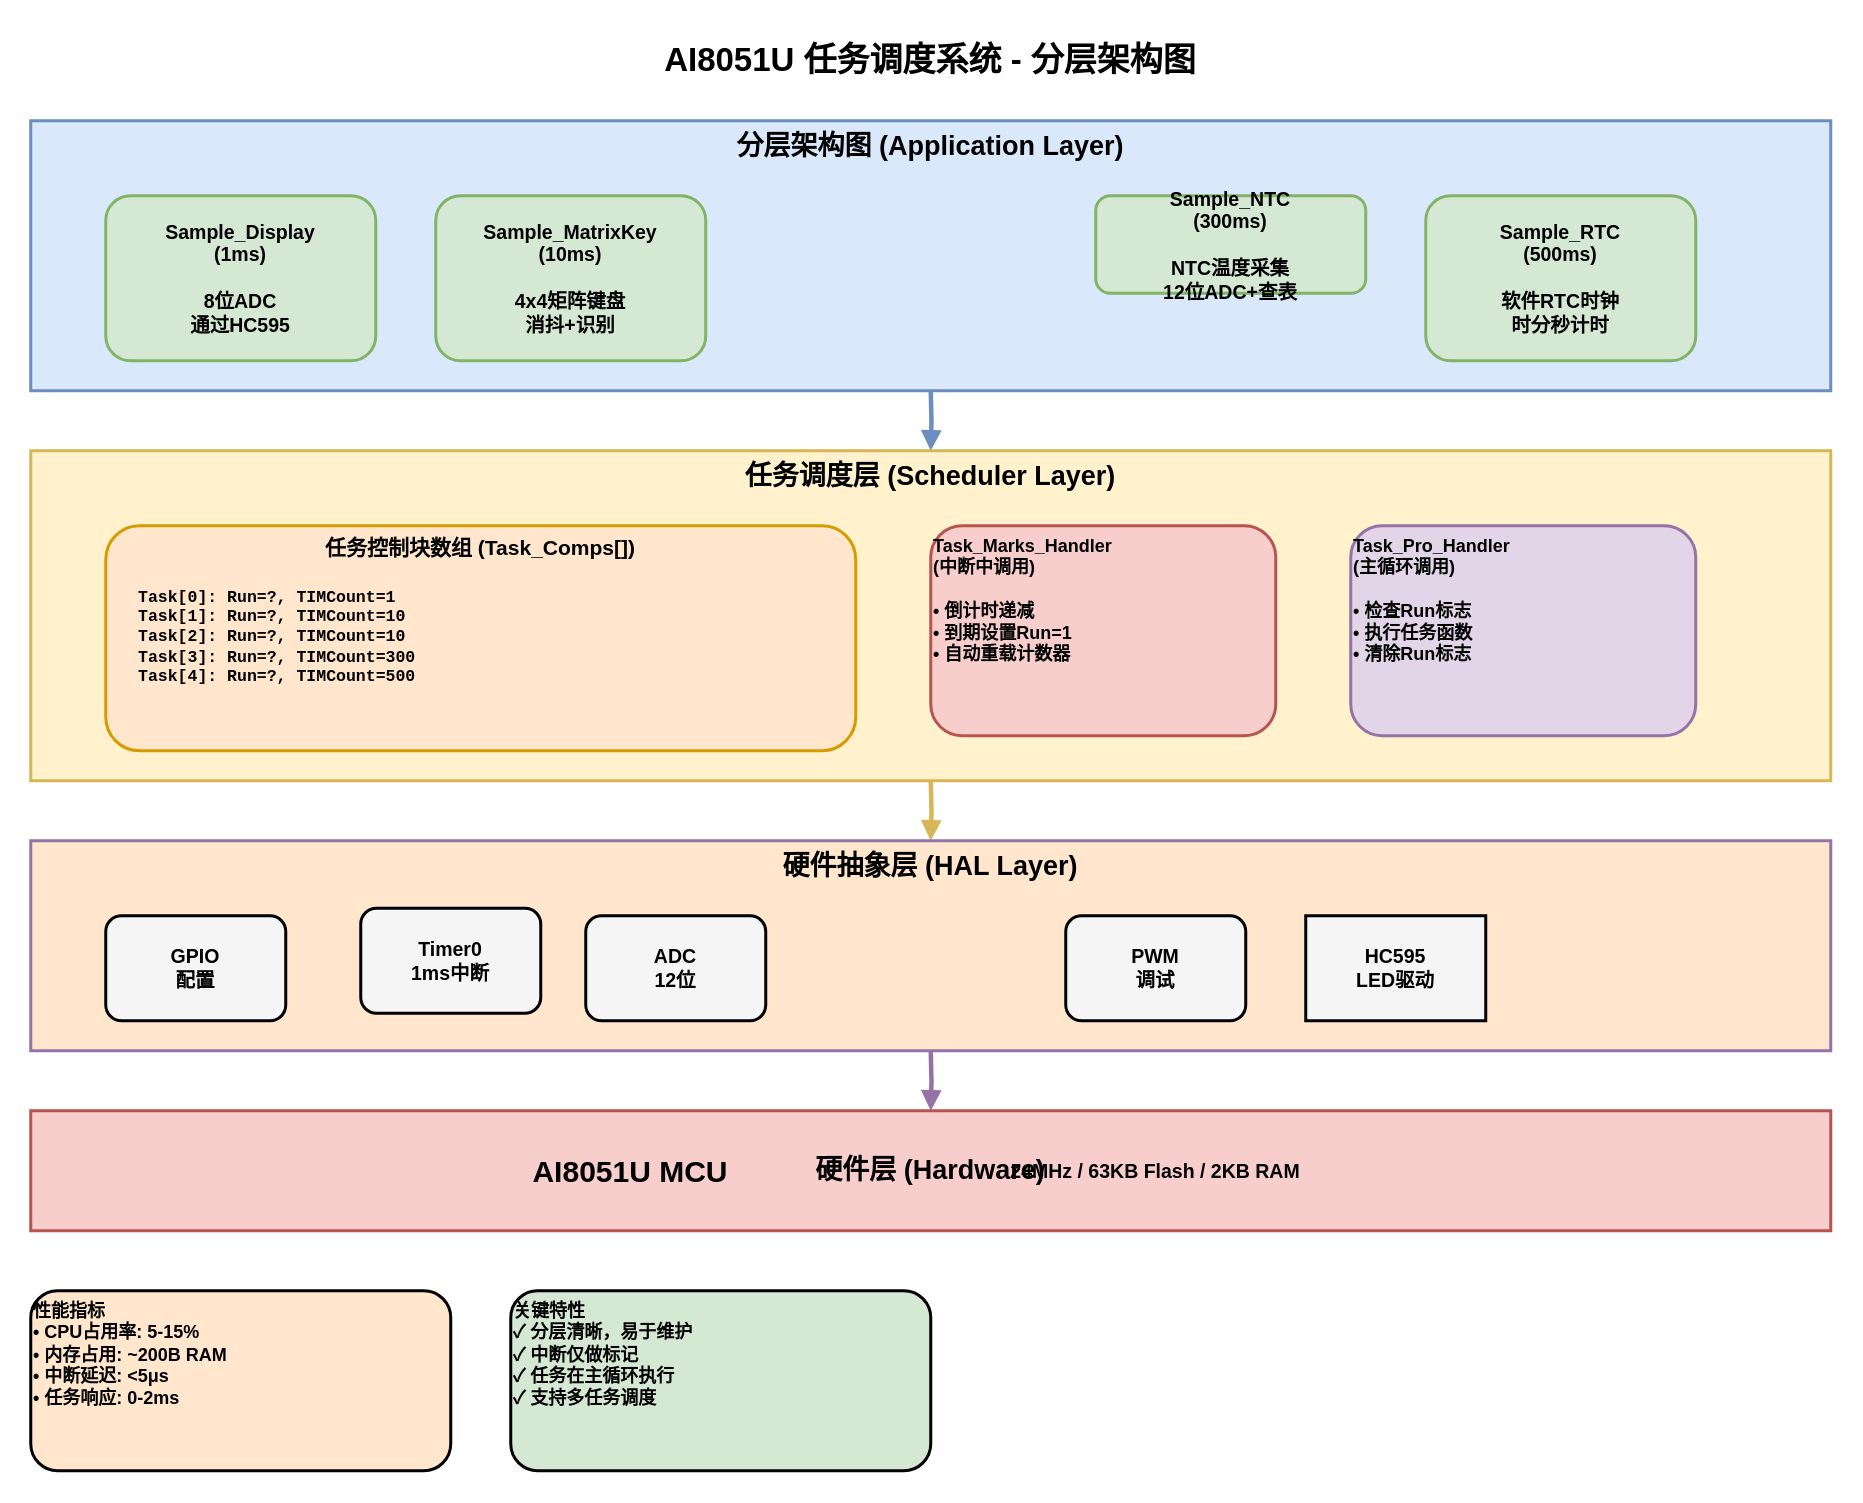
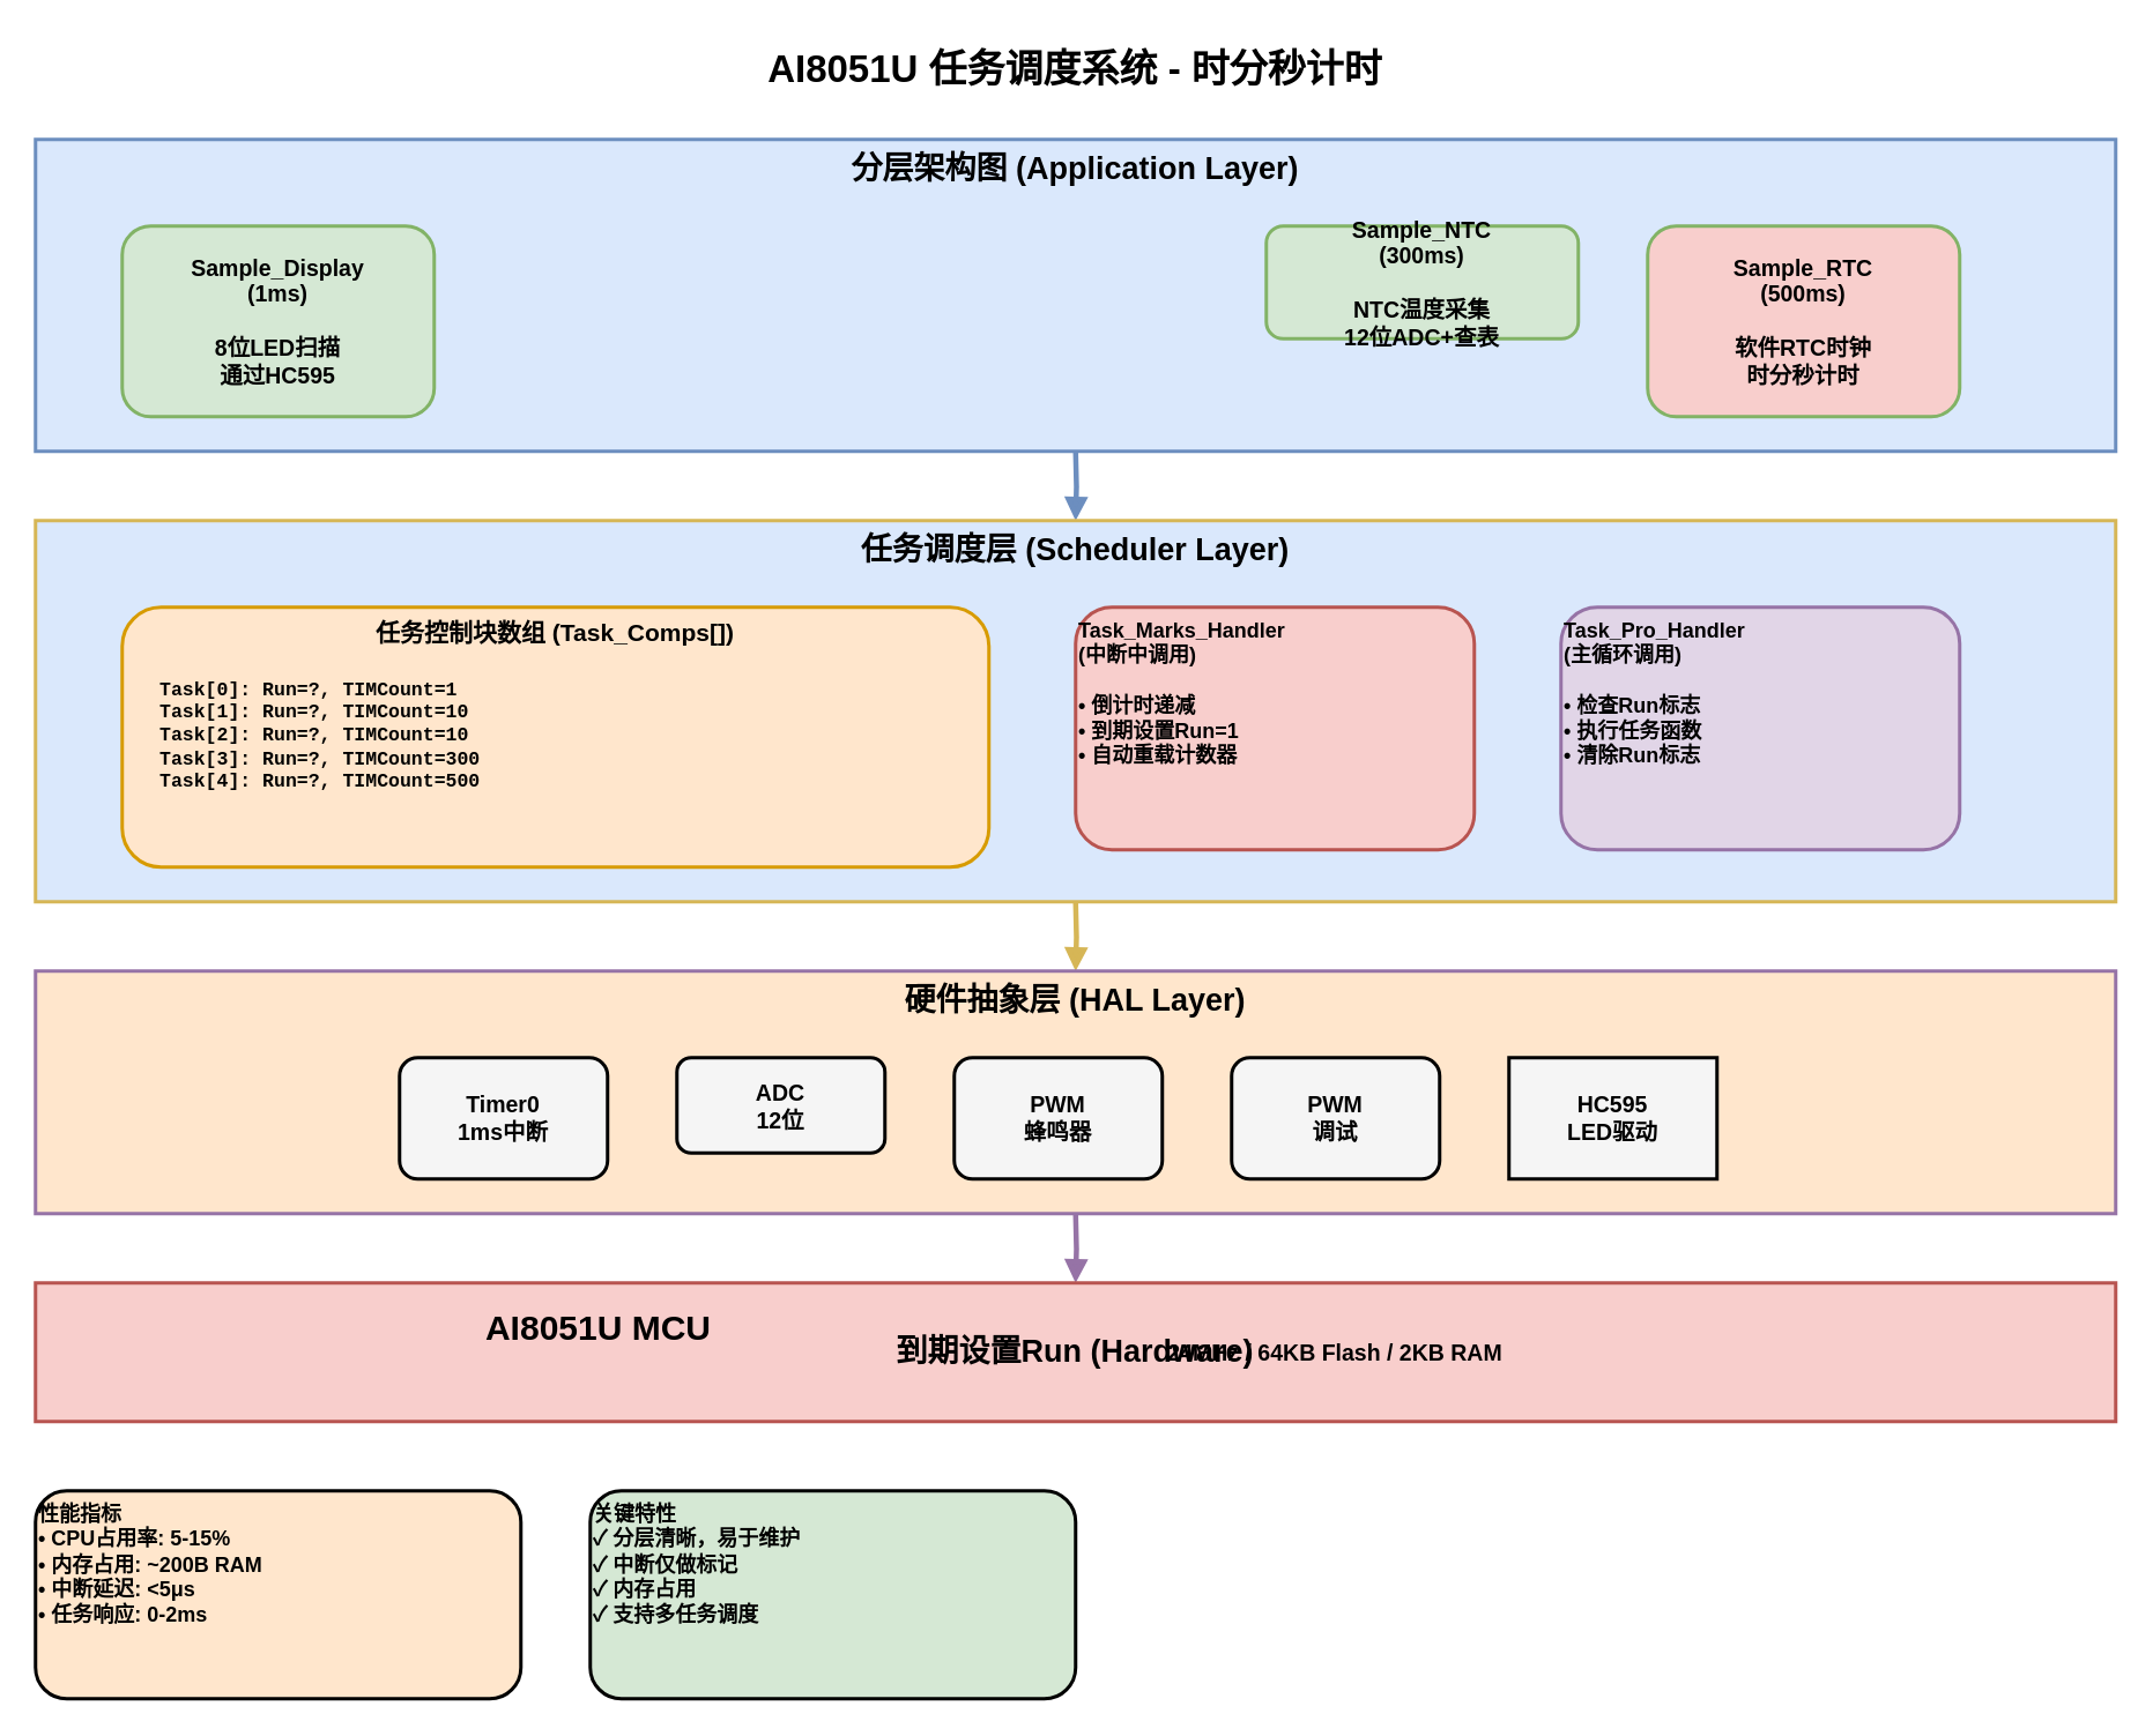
- <mxCell id="2" value="AI8051U 任务调度系统 - 分层架构图" style="text;html=1;strokeColor=none;fillColor=none;align=center;verticalAlign=middle;whiteSpace=wrap;fontSize=22;fontStyle=1;fontColor=#000000;" parent="1" vertex="1"><mxGeometry x="320" y="20" width="600" height="40" as="geometry" /></mxCell>
+ <mxCell id="2" value="AI8051U 任务调度系统 - 时分秒计时" style="text;html=1;strokeColor=none;fillColor=none;align=center;verticalAlign=middle;whiteSpace=wrap;fontSize=22;fontStyle=1;fontColor=#000000;" parent="1" vertex="1"><mxGeometry x="320" y="20" width="600" height="40" as="geometry" /></mxCell>
- <mxCell id="4" value="Sample_Display&lt;br&gt;(1ms)&lt;br&gt;&lt;br&gt;8位ADC&lt;br&gt;通过HC595" style="rounded=1;whiteSpace=wrap;html=1;fillColor=#d5e8d4;strokeColor=#82b366;strokeWidth=2;fontSize=13;fontStyle=1;fontColor=#000000;align=center;" parent="1" vertex="1"><mxGeometry x="70" y="130" width="180" height="110" as="geometry" /></mxCell>
+ <mxCell id="4" value="Sample_Display&lt;br&gt;(1ms)&lt;br&gt;&lt;br&gt;8位LED扫描&lt;br&gt;通过HC595" style="rounded=1;whiteSpace=wrap;html=1;fillColor=#d5e8d4;strokeColor=#82b366;strokeWidth=2;fontSize=13;fontStyle=1;fontColor=#000000;align=center;" parent="1" vertex="1"><mxGeometry x="70" y="130" width="180" height="110" as="geometry" /></mxCell>
- <mxCell id="5" value="Sample_MatrixKey&lt;br&gt;(10ms)&lt;br&gt;&lt;br&gt;4x4矩阵键盘&lt;br&gt;消抖+识别" style="rounded=1;whiteSpace=wrap;html=1;fillColor=#d5e8d4;strokeColor=#82b366;strokeWidth=2;fontSize=13;fontStyle=1;fontColor=#000000;align=center;" parent="1" vertex="1"><mxGeometry x="290" y="130" width="180" height="110" as="geometry" /></mxCell>
- <mxCell id="7" value="Sample_RTC&lt;br&gt;(500ms)&lt;br&gt;&lt;br&gt;软件RTC时钟&lt;br&gt;时分秒计时" style="rounded=1;whiteSpace=wrap;html=1;fillColor=#d5e8d4;strokeColor=#82b366;strokeWidth=2;fontSize=13;fontStyle=1;fontColor=#000000;align=center;" parent="1" vertex="1"><mxGeometry x="950" y="130" width="180" height="110" as="geometry" /></mxCell>
+ <mxCell id="7" value="Sample_RTC&lt;br&gt;(500ms)&lt;br&gt;&lt;br&gt;软件RTC时钟&lt;br&gt;时分秒计时" style="rounded=1;whiteSpace=wrap;html=1;fillColor=#f8cecc;strokeColor=#82b366;strokeWidth=2;fontSize=13;fontStyle=1;fontColor=#000000;align=center;" parent="1" vertex="1"><mxGeometry x="950" y="130" width="180" height="110" as="geometry" /></mxCell>
- <mxCell id="9" value="任务调度层 (Scheduler Layer)" style="rounded=0;whiteSpace=wrap;html=1;fillColor=#fff2cc;strokeColor=#d6b656;strokeWidth=2;fontSize=18;fontStyle=1;fontColor=#000000;verticalAlign=top;align=center;" parent="1" vertex="1"><mxGeometry x="20" y="300" width="1200" height="220" as="geometry" /></mxCell>
+ <mxCell id="9" value="任务调度层 (Scheduler Layer)" style="rounded=0;whiteSpace=wrap;html=1;fillColor=#dae8fc;strokeColor=#d6b656;strokeWidth=2;fontSize=18;fontStyle=1;fontColor=#000000;verticalAlign=top;align=center;" parent="1" vertex="1"><mxGeometry x="20" y="300" width="1200" height="220" as="geometry" /></mxCell>
- <mxCell id="17" value="Timer0&lt;br&gt;1ms中断" style="rounded=1;whiteSpace=wrap;html=1;fillColor=#f5f5f5;strokeColor=#000000;strokeWidth=2;fontSize=13;fontStyle=1;fontColor=#000000;" parent="1" vertex="1"><mxGeometry x="240" y="605" width="120" height="70" as="geometry" /></mxCell>
+ <mxCell id="17" value="Timer0&lt;br&gt;1ms中断" style="rounded=1;whiteSpace=wrap;html=1;fillColor=#f5f5f5;strokeColor=#000000;strokeWidth=2;fontSize=13;fontStyle=1;fontColor=#000000;" parent="1" vertex="1"><mxGeometry x="230" y="610" width="120" height="70" as="geometry" /></mxCell>
- <mxCell id="16" value="GPIO&lt;br&gt;配置" style="rounded=1;whiteSpace=wrap;html=1;fillColor=#f5f5f5;strokeColor=#000000;strokeWidth=2;fontSize=13;fontStyle=1;fontColor=#000000;" parent="1" vertex="1"><mxGeometry x="70" y="610" width="120" height="70" as="geometry" /></mxCell>
- <mxCell id="18" value="ADC&lt;br&gt;12位" style="rounded=1;whiteSpace=wrap;html=1;fillColor=#f5f5f5;strokeColor=#000000;strokeWidth=2;fontSize=13;fontStyle=1;fontColor=#000000;" parent="1" vertex="1"><mxGeometry x="390" y="610" width="120" height="70" as="geometry" /></mxCell>
+ <mxCell id="18" value="ADC&lt;br&gt;12位" style="rounded=1;whiteSpace=wrap;html=1;fillColor=#f5f5f5;strokeColor=#000000;strokeWidth=2;fontSize=13;fontStyle=1;fontColor=#000000;" parent="1" vertex="1"><mxGeometry x="390" y="610" width="120" height="55" as="geometry" /></mxCell>
+ <mxCell id="19" value="PWM&lt;br&gt;蜂鸣器" style="rounded=1;whiteSpace=wrap;html=1;fillColor=#f5f5f5;strokeColor=#000000;strokeWidth=2;fontSize=13;fontStyle=1;fontColor=#000000;" parent="1" vertex="1"><mxGeometry x="550" y="610" width="120" height="70" as="geometry" /></mxCell>
- <mxCell id="24" value="AI8051U MCU" style="text;html=1;strokeColor=none;fillColor=none;align=center;verticalAlign=middle;whiteSpace=wrap;fontSize=20;fontStyle=1;fontColor=#000000;" parent="1" vertex="1"><mxGeometry x="320" y="760" width="200" height="40" as="geometry" /></mxCell>
+ <mxCell id="24" value="AI8051U MCU" style="text;html=1;strokeColor=none;fillColor=none;align=center;verticalAlign=middle;whiteSpace=wrap;fontSize=20;fontStyle=1;fontColor=#000000;" parent="1" vertex="1"><mxGeometry x="245" y="745" width="200" height="40" as="geometry" /></mxCell>
- <mxCell id="23" value="硬件层 (Hardware)" style="rounded=0;whiteSpace=wrap;html=1;fillColor=#f8cecc;strokeColor=#b85450;strokeWidth=2;fontSize=18;fontStyle=1;fontColor=#000000;verticalAlign=middle;align=center;" parent="1" vertex="1"><mxGeometry x="20" y="740" width="1200" height="80" as="geometry" /></mxCell>
+ <mxCell id="23" value="到期设置Run (Hardware)" style="rounded=0;whiteSpace=wrap;html=1;fillColor=#f8cecc;strokeColor=#b85450;strokeWidth=2;fontSize=18;fontStyle=1;fontColor=#000000;verticalAlign=middle;align=center;" parent="1" vertex="1"><mxGeometry x="20" y="740" width="1200" height="80" as="geometry" /></mxCell>
- <mxCell id="25" value="24MHz / 63KB Flash / 2KB RAM" style="text;html=1;strokeColor=none;fillColor=none;align=center;verticalAlign=middle;whiteSpace=wrap;fontSize=13;fontStyle=1;fontColor=#000000;" parent="1" vertex="1"><mxGeometry x="620" y="765" width="300" height="30" as="geometry" /></mxCell>
+ <mxCell id="25" value="24MHz / 64KB Flash / 2KB RAM" style="text;html=1;strokeColor=none;fillColor=none;align=center;verticalAlign=middle;whiteSpace=wrap;fontSize=13;fontStyle=1;fontColor=#000000;" parent="1" vertex="1"><mxGeometry x="620" y="765" width="300" height="30" as="geometry" /></mxCell>
- <mxCell id="27" value="关键特性&lt;br&gt;✓ 分层清晰，易于维护&lt;br&gt;✓ 中断仅做标记&lt;br&gt;✓ 任务在主循环执行&lt;br&gt;✓ 支持多任务调度" style="rounded=1;whiteSpace=wrap;html=1;fillColor=#d5e8d4;strokeColor=#000000;strokeWidth=2;fontSize=12;fontStyle=1;fontColor=#000000;align=left;verticalAlign=top;" parent="1" vertex="1"><mxGeometry x="340" y="860" width="280" height="120" as="geometry" /></mxCell>
+ <mxCell id="27" value="关键特性&lt;br&gt;✓ 分层清晰，易于维护&lt;br&gt;✓ 中断仅做标记&lt;br&gt;✓ 内存占用&lt;br&gt;✓ 支持多任务调度" style="rounded=1;whiteSpace=wrap;html=1;fillColor=#d5e8d4;strokeColor=#000000;strokeWidth=2;fontSize=12;fontStyle=1;fontColor=#000000;align=left;verticalAlign=top;" parent="1" vertex="1"><mxGeometry x="340" y="860" width="280" height="120" as="geometry" /></mxCell>
